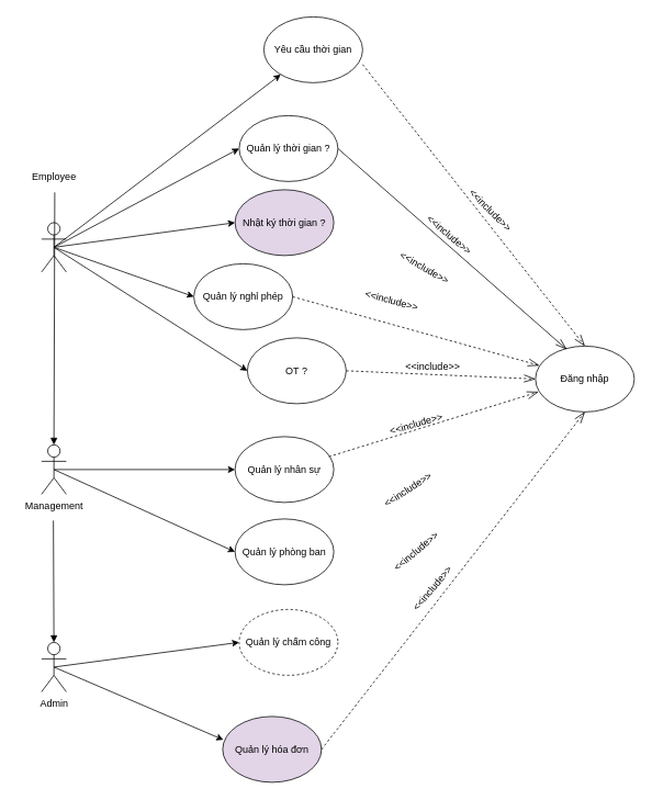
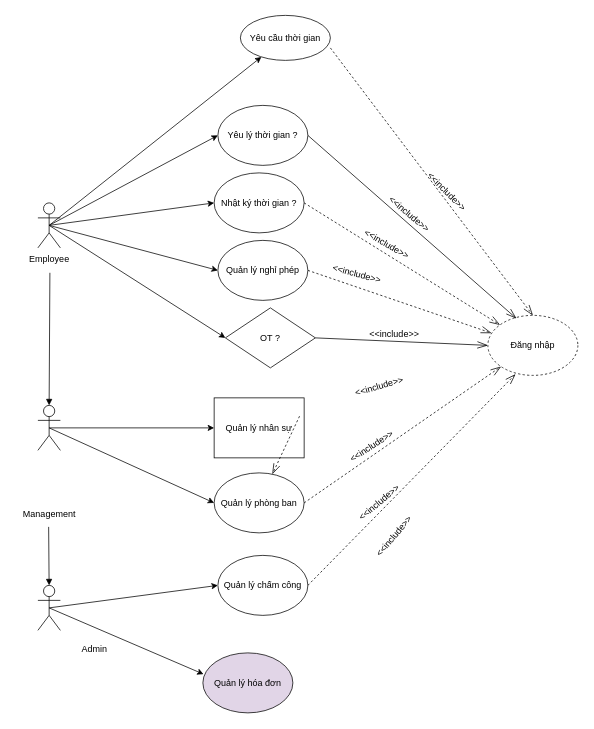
- <mxCell id="2" value="Yêu cầu thời gian" style="ellipse;whiteSpace=wrap;html=1;" parent="1" vertex="1"><mxGeometry x="320" y="20" width="120" height="80" as="geometry" /></mxCell>
+ <mxCell id="2" value="Yêu cầu thời gian" style="ellipse;whiteSpace=wrap;html=1;" parent="1" vertex="1"><mxGeometry x="320" y="20" width="120" height="60" as="geometry" /></mxCell>
- <mxCell id="6" value="Quản lý thời gian ?" style="ellipse;whiteSpace=wrap;html=1;" parent="1" vertex="1"><mxGeometry x="290" width="120" height="80" as="geometry" y="140" /></mxCell>
+ <mxCell id="6" value="Yêu lý thời gian ?" style="ellipse;whiteSpace=wrap;html=1;" parent="1" vertex="1"><mxGeometry x="290" width="120" height="80" as="geometry" y="140" /></mxCell>
- <mxCell id="4" value="Employee" style="text;html=1;align=center;verticalAlign=middle;resizable=0;points=[];autosize=1;strokeColor=none;fillColor=none;" parent="1" vertex="1"><mxGeometry x="25" y="200" width="80" height="30" as="geometry" /></mxCell>
+ <mxCell id="4" value="Employee" style="text;html=1;align=center;verticalAlign=middle;resizable=0;points=[];autosize=1;strokeColor=none;fillColor=none;" parent="1" vertex="1"><mxGeometry x="25" y="330" width="80" height="30" as="geometry" /></mxCell>
- <mxCell id="7" value="Nhật ký thời gian ?" style="ellipse;whiteSpace=wrap;html=1;fillColor=#e1d5e7;" parent="1" vertex="1"><mxGeometry x="285" y="230" width="120" height="80" as="geometry" /></mxCell>
+ <mxCell id="7" value="Nhật ký thời gian ?" style="ellipse;whiteSpace=wrap;html=1;" parent="1" vertex="1"><mxGeometry x="285" y="230" width="120" height="80" as="geometry" /></mxCell>
+ <mxCell id="31" value="" style="endArrow=openThin;dashed=1;endFill=0;endSize=12;html=1;rounded=0;exitX=1;exitY=0.5;exitDx=0;exitDy=0;" parent="1" source="7" target="28" edge="1"><mxGeometry width="160" relative="1" as="geometry"><mxPoint x="496" y="31" as="sourcePoint" /><mxPoint x="620" y="380" as="targetPoint" /></mxGeometry></mxCell>
- <mxCell id="5" value="Quản lý nghỉ phép" style="ellipse;whiteSpace=wrap;html=1;" parent="1" vertex="1"><mxGeometry x="235" y="320" width="120" height="80" as="geometry" /></mxCell>
+ <mxCell id="5" value="Quản lý nghỉ phép" style="ellipse;whiteSpace=wrap;html=1;" parent="1" vertex="1"><mxGeometry x="290" y="320" width="120" height="80" as="geometry" /></mxCell>
- <mxCell id="8" value="OT ?" style="ellipse;whiteSpace=wrap;html=1;" parent="1" vertex="1"><mxGeometry x="300" y="410" width="120" height="80" as="geometry" /></mxCell>
+ <mxCell id="8" value="OT ?" style="rhombus;whiteSpace=wrap;html=1;" parent="1" vertex="1"><mxGeometry x="300" y="410" width="120" height="80" as="geometry" /></mxCell>
- <mxCell id="33" value="" style="endArrow=openThin;dashed=1;endFill=0;endSize=12;html=1;rounded=0;entryX=0;entryY=0.5;entryDx=0;entryDy=0;exitX=1;exitY=0.5;exitDx=0;exitDy=0;" parent="1" source="8" target="28" edge="1"><mxGeometry width="160" relative="1" as="geometry"><mxPoint x="516" y="51" as="sourcePoint" /><mxPoint x="640" y="400" as="targetPoint" /></mxGeometry></mxCell>
+ <mxCell id="33" value="" style="endArrow=openThin;dashed=0;endFill=0;endSize=12;html=1;rounded=0;entryX=0;entryY=0.5;entryDx=0;entryDy=0;exitX=1;exitY=0.5;exitDx=0;exitDy=0;" parent="1" source="8" target="28" edge="1"><mxGeometry width="160" relative="1" as="geometry"><mxPoint x="516" y="51" as="sourcePoint" /><mxPoint x="640" y="400" as="targetPoint" /></mxGeometry></mxCell>
- <mxCell id="28" value="Đăng nhập" style="ellipse;whiteSpace=wrap;html=1;" parent="1" vertex="1"><mxGeometry x="650" y="420" width="120" height="80" as="geometry" /></mxCell>
+ <mxCell id="28" value="Đăng nhập" style="ellipse;whiteSpace=wrap;html=1;dashed=1;" parent="1" vertex="1"><mxGeometry x="650" y="420" width="120" height="80" as="geometry" /></mxCell>
- <mxCell id="34" value="" style="endArrow=openThin;dashed=1;endFill=0;endSize=12;html=1;rounded=0;entryX=0.031;entryY=0.695;entryDx=0;entryDy=0;entryPerimeter=0;exitX=0.949;exitY=0.305;exitDx=0;exitDy=0;exitPerimeter=0;" parent="1" source="11" target="28" edge="1"><mxGeometry width="160" relative="1" as="geometry"><mxPoint x="410" y="570" as="sourcePoint" /><mxPoint x="650" y="410" as="targetPoint" /></mxGeometry></mxCell>
+ <mxCell id="34" value="" style="endArrow=openThin;dashed=1;endFill=0;endSize=12;html=1;rounded=0;exitX=0.949;exitY=0.305;exitDx=0;exitDy=0;exitPerimeter=0;" parent="1" source="11" target="12" edge="1"><mxGeometry width="160" relative="1" as="geometry"><mxPoint x="410" y="570" as="sourcePoint" /><mxPoint x="650" y="410" as="targetPoint" /></mxGeometry></mxCell>
- <mxCell id="11" value="Quản lý nhân sự" style="ellipse;whiteSpace=wrap;html=1;" parent="1" vertex="1"><mxGeometry x="285" y="530" width="120" height="80" as="geometry" /></mxCell>
+ <mxCell id="11" value="Quản lý nhân sự" style="whiteSpace=wrap;html=1;rounded=0;" parent="1" vertex="1"><mxGeometry x="285" y="530" width="120" height="80" as="geometry" /></mxCell>
+ <mxCell id="35" value="" style="endArrow=openThin;dashed=1;endFill=0;endSize=12;html=1;rounded=0;entryX=0;entryY=1;entryDx=0;entryDy=0;exitX=1;exitY=0.5;exitDx=0;exitDy=0;" parent="1" source="12" target="28" edge="1"><mxGeometry width="160" relative="1" as="geometry"><mxPoint x="536" y="71" as="sourcePoint" /><mxPoint x="660" y="420" as="targetPoint" /></mxGeometry></mxCell>
- <mxCell id="10" value="Management" style="text;html=1;align=center;verticalAlign=middle;resizable=0;points=[];autosize=1;strokeColor=none;fillColor=none;" parent="1" vertex="1"><mxGeometry x="20" y="600" width="90" height="30" as="geometry" /></mxCell>
+ <mxCell id="10" value="Management" style="text;html=1;align=center;verticalAlign=middle;resizable=0;points=[];autosize=1;strokeColor=none;fillColor=none;" parent="1" vertex="1"><mxGeometry x="20" y="670" width="90" height="30" as="geometry" /></mxCell>
+ <mxCell id="36" value="" style="endArrow=openThin;dashed=1;endFill=0;endSize=12;html=1;rounded=0;entryX=0.307;entryY=0.98;entryDx=0;entryDy=0;exitX=1;exitY=0.5;exitDx=0;exitDy=0;entryPerimeter=0;" parent="1" source="15" target="28" edge="1"><mxGeometry width="160" relative="1" as="geometry"><mxPoint x="740" y="516" as="sourcePoint" /><mxPoint x="864" y="865" as="targetPoint" /></mxGeometry></mxCell>
- <mxCell id="37" value="" style="endArrow=openThin;dashed=1;endFill=0;endSize=12;html=1;rounded=0;entryX=0.5;entryY=1;entryDx=0;entryDy=0;exitX=1;exitY=0.5;exitDx=0;exitDy=0;" parent="1" source="16" target="28" edge="1"><mxGeometry width="160" relative="1" as="geometry"><mxPoint x="556" y="91" as="sourcePoint" /><mxPoint x="680" y="440" as="targetPoint" /></mxGeometry></mxCell>
- <mxCell id="15" value="Quản lý chấm công" style="ellipse;whiteSpace=wrap;html=1;dashed=1;" parent="1" vertex="1"><mxGeometry x="290" y="740" width="120" height="80" as="geometry" /></mxCell>
+ <mxCell id="15" value="Quản lý chấm công" style="ellipse;whiteSpace=wrap;html=1;" parent="1" vertex="1"><mxGeometry x="290" y="740" width="120" height="80" as="geometry" /></mxCell>
- <mxCell id="14" value="Admin" style="text;html=1;align=center;verticalAlign=middle;resizable=0;points=[];autosize=1;strokeColor=none;fillColor=none;" parent="1" vertex="1"><mxGeometry x="35" y="840" width="60" height="30" as="geometry" /></mxCell>
+ <mxCell id="14" value="Admin" style="text;html=1;align=center;verticalAlign=middle;resizable=0;points=[];autosize=1;strokeColor=none;fillColor=none;" parent="1" vertex="1"><mxGeometry x="95" y="850" width="60" height="30" as="geometry" /></mxCell>
